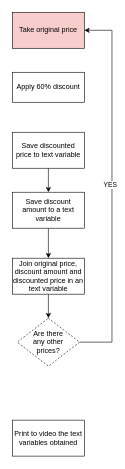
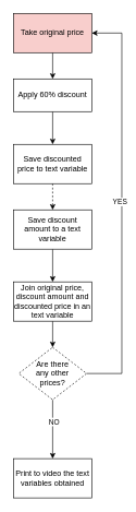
+ <mxCell id="2" value="" style="edgeStyle=orthogonalEdgeStyle;rounded=0;orthogonalLoop=1;jettySize=auto;html=1;" edge="1" parent="1" source="3" target="5"><mxGeometry relative="1" as="geometry" /></mxCell>
+ <mxCell id="4" value="" style="edgeStyle=orthogonalEdgeStyle;rounded=0;orthogonalLoop=1;jettySize=auto;html=1;" edge="1" parent="1" source="5" target="7"><mxGeometry relative="1" as="geometry" /></mxCell>
- <mxCell id="6" value="" style="edgeStyle=orthogonalEdgeStyle;rounded=0;orthogonalLoop=1;jettySize=auto;html=1;" edge="1" parent="1" source="7" target="9"><mxGeometry relative="1" as="geometry" /></mxCell>
+ <mxCell id="6" value="" style="edgeStyle=orthogonalEdgeStyle;rounded=0;orthogonalLoop=1;jettySize=auto;html=1;dashed=1;" edge="1" parent="1" source="7" target="9"><mxGeometry relative="1" as="geometry" /></mxCell>
+ <mxCell id="14" value="" style="edgeStyle=orthogonalEdgeStyle;rounded=0;orthogonalLoop=1;jettySize=auto;html=1;" edge="1" parent="1" source="16" target="17"><mxGeometry relative="1" as="geometry" /></mxCell>
+ <mxCell id="15" value="NO" style="edgeLabel;html=1;align=center;verticalAlign=middle;resizable=0;points=[];" vertex="1" connectable="0" parent="14"><mxGeometry x="-0.267" y="1" relative="1" as="geometry"><mxPoint as="offset" /></mxGeometry></mxCell>
